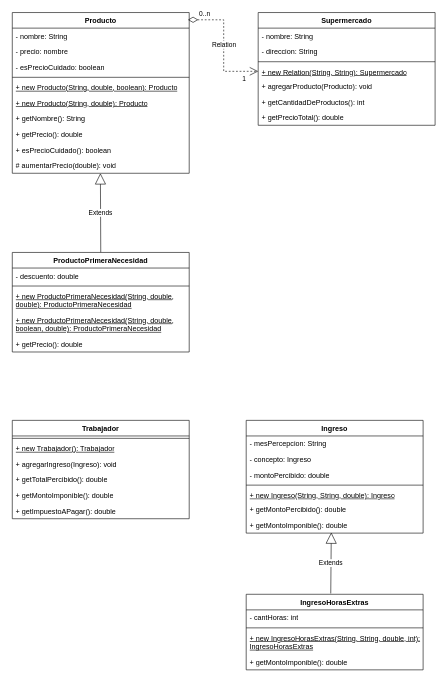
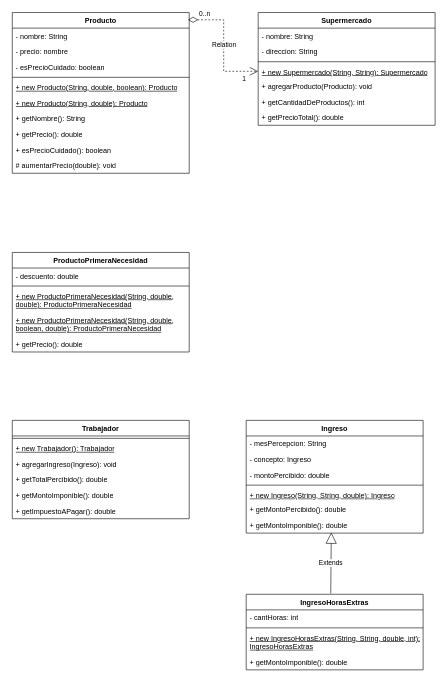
- <mxCell id="24" value="&lt;u&gt;+ new Relation(String, String): Supermercado&lt;/u&gt;" style="text;strokeColor=none;fillColor=none;align=left;verticalAlign=top;spacingLeft=4;spacingRight=4;overflow=hidden;rotatable=0;points=[[0,0.5],[1,0.5]];portConstraint=eastwest;whiteSpace=wrap;html=1;" vertex="1" parent="20"><mxGeometry y="86" width="295" height="24" as="geometry" /></mxCell>
+ <mxCell id="24" value="&lt;u&gt;+ new Supermercado(String, String): Supermercado&lt;/u&gt;" style="text;strokeColor=none;fillColor=none;align=left;verticalAlign=top;spacingLeft=4;spacingRight=4;overflow=hidden;rotatable=0;points=[[0,0.5],[1,0.5]];portConstraint=eastwest;whiteSpace=wrap;html=1;" vertex="1" parent="20"><mxGeometry y="86" width="295" height="24" as="geometry" /></mxCell>
- <mxCell id="2" value="Extends" style="endArrow=block;endSize=16;endFill=0;html=1;rounded=0;exitX=0.5;exitY=0;exitDx=0;exitDy=0;entryX=0.498;entryY=1;entryDx=0;entryDy=0;entryPerimeter=0;" edge="1" parent="1" source="14" target="13"><mxGeometry width="160" relative="1" as="geometry"><mxPoint x="180" y="260" as="sourcePoint" /><mxPoint x="300" y="320" as="targetPoint" /></mxGeometry></mxCell>
